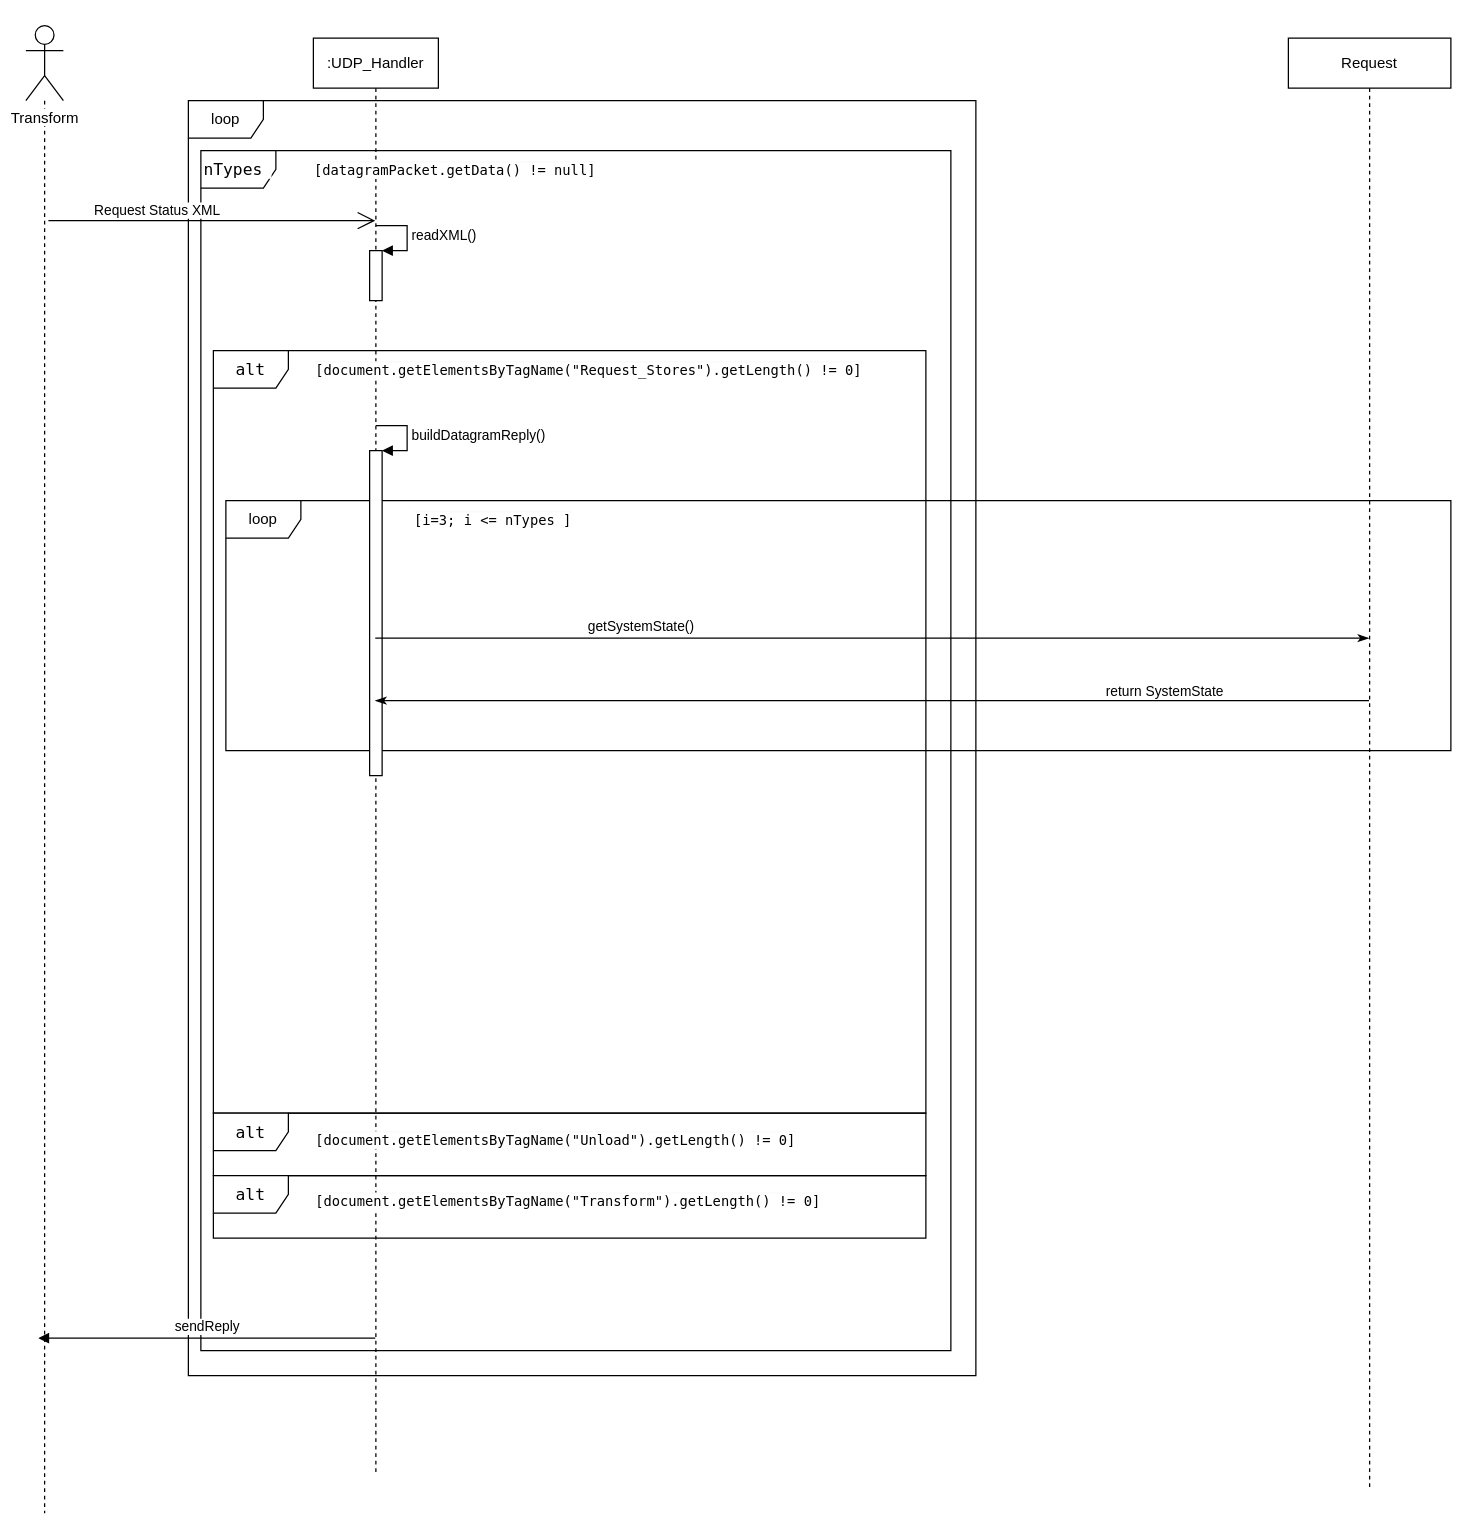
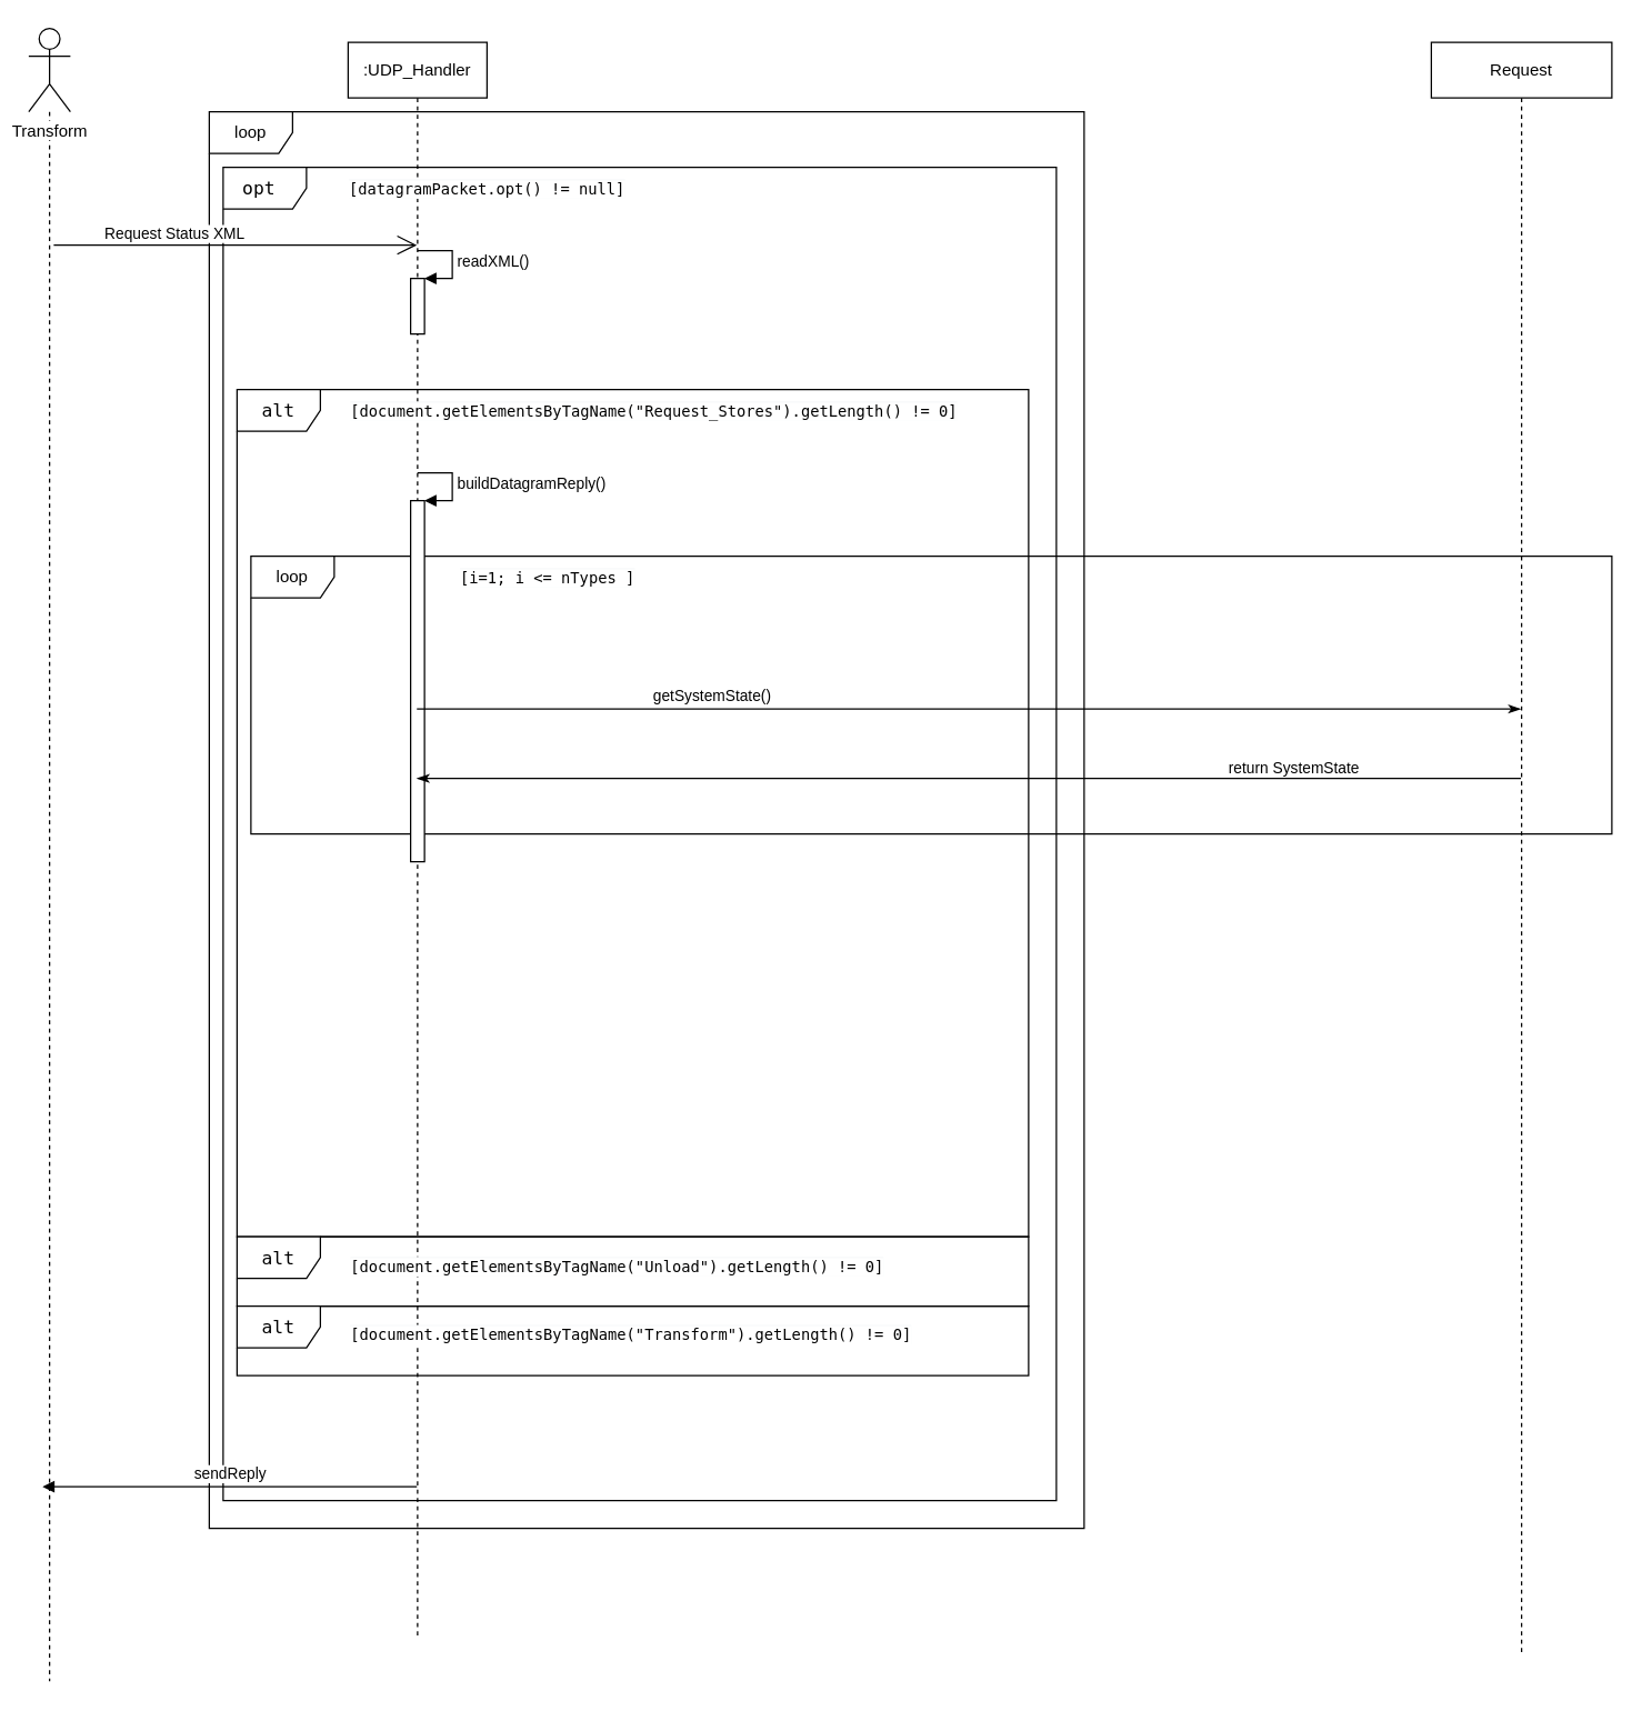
- <mxCell id="16" value="&lt;pre style=&quot;color: rgb(0 , 0 , 0) ; font-style: normal ; font-weight: 400 ; letter-spacing: normal ; text-align: center ; text-indent: 0px ; text-transform: none ; word-spacing: 0px ; background-color: rgb(248 , 249 , 250) ; font-family: &amp;#34;jetbrains mono&amp;#34; , monospace&quot;&gt;&lt;font style=&quot;background-color: rgb(255 , 255 , 255) ; font-size: 11px&quot;&gt;[datagramPacket.getData() != null]&lt;/font&gt;&lt;/pre&gt;" style="text;whiteSpace=wrap;html=1;" parent="1" vertex="1"><mxGeometry x="249" y="110" width="250" height="60" as="geometry" /></mxCell>
+ <mxCell id="16" value="&lt;pre style=&quot;color: rgb(0 , 0 , 0) ; font-style: normal ; font-weight: 400 ; letter-spacing: normal ; text-align: center ; text-indent: 0px ; text-transform: none ; word-spacing: 0px ; background-color: rgb(248 , 249 , 250) ; font-family: &amp;#34;jetbrains mono&amp;#34; , monospace&quot;&gt;&lt;font style=&quot;background-color: rgb(255 , 255 , 255) ; font-size: 11px&quot;&gt;[datagramPacket.opt() != null]&lt;/font&gt;&lt;/pre&gt;" style="text;whiteSpace=wrap;html=1;" parent="1" vertex="1"><mxGeometry x="249" y="110" width="250" height="60" as="geometry" /></mxCell>
- <mxCell id="5" value="&lt;pre style=&quot;font-family: &amp;#34;jetbrains mono&amp;#34; , monospace ; font-size: 9.8pt&quot;&gt;&lt;font style=&quot;background-color: rgb(255 , 255 , 255)&quot;&gt;nTypes &lt;/font&gt;&lt;/pre&gt;" style="shape=umlFrame;whiteSpace=wrap;html=1;" parent="1" vertex="1"><mxGeometry x="160" y="120" width="600" height="960" as="geometry" /></mxCell>
+ <mxCell id="5" value="&lt;pre style=&quot;font-family: &amp;#34;jetbrains mono&amp;#34; , monospace ; font-size: 9.8pt&quot;&gt;&lt;font style=&quot;background-color: rgb(255 , 255 , 255)&quot;&gt;opt &lt;/font&gt;&lt;/pre&gt;" style="shape=umlFrame;whiteSpace=wrap;html=1;" parent="1" vertex="1"><mxGeometry x="160" y="120" width="600" height="960" as="geometry" /></mxCell>
- <mxCell id="22" value="&lt;pre style=&quot;color: rgb(0 , 0 , 0) ; font-style: normal ; font-weight: 400 ; letter-spacing: normal ; text-align: center ; text-indent: 0px ; text-transform: none ; word-spacing: 0px ; background-color: rgb(248 , 249 , 250) ; font-family: &amp;#34;jetbrains mono&amp;#34; , monospace&quot;&gt;&lt;font style=&quot;background-color: rgb(255 , 255 , 255) ; font-size: 11px&quot;&gt;[i=3; i &amp;lt;= nTypes ]&lt;br&gt;&lt;/font&gt;&lt;/pre&gt;" style="text;whiteSpace=wrap;html=1;" parent="1" vertex="1"><mxGeometry x="329" y="390" width="90" height="40" as="geometry" /></mxCell>
+ <mxCell id="22" value="&lt;pre style=&quot;color: rgb(0 , 0 , 0) ; font-style: normal ; font-weight: 400 ; letter-spacing: normal ; text-align: center ; text-indent: 0px ; text-transform: none ; word-spacing: 0px ; background-color: rgb(248 , 249 , 250) ; font-family: &amp;#34;jetbrains mono&amp;#34; , monospace&quot;&gt;&lt;font style=&quot;background-color: rgb(255 , 255 , 255) ; font-size: 11px&quot;&gt;[i=1; i &amp;lt;= nTypes ]&lt;br&gt;&lt;/font&gt;&lt;/pre&gt;" style="text;whiteSpace=wrap;html=1;" parent="1" vertex="1"><mxGeometry x="329" y="390" width="90" height="40" as="geometry" /></mxCell>
